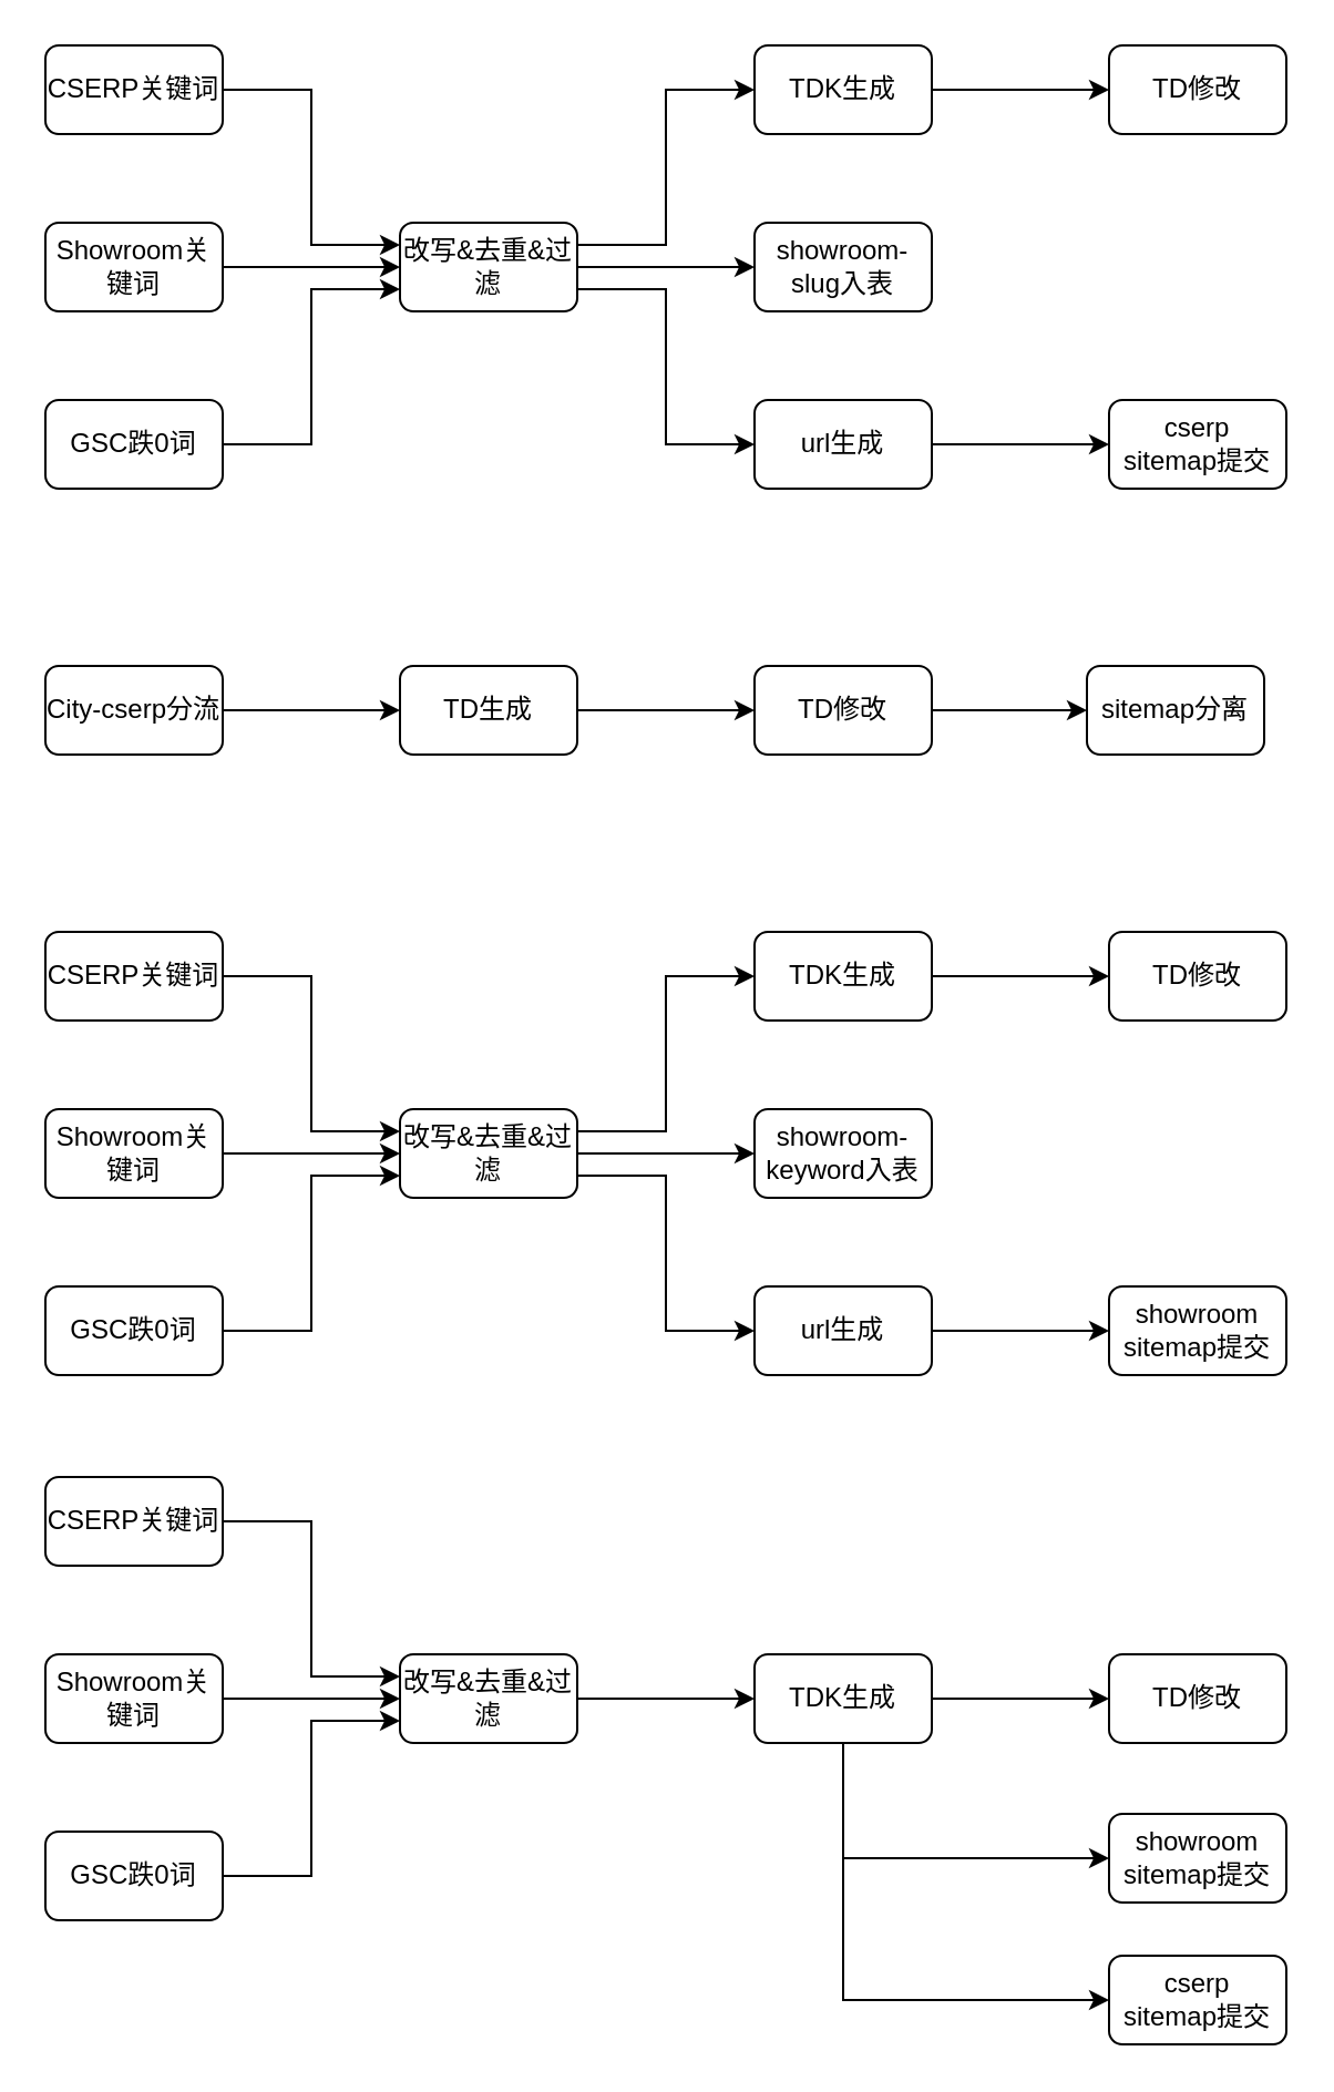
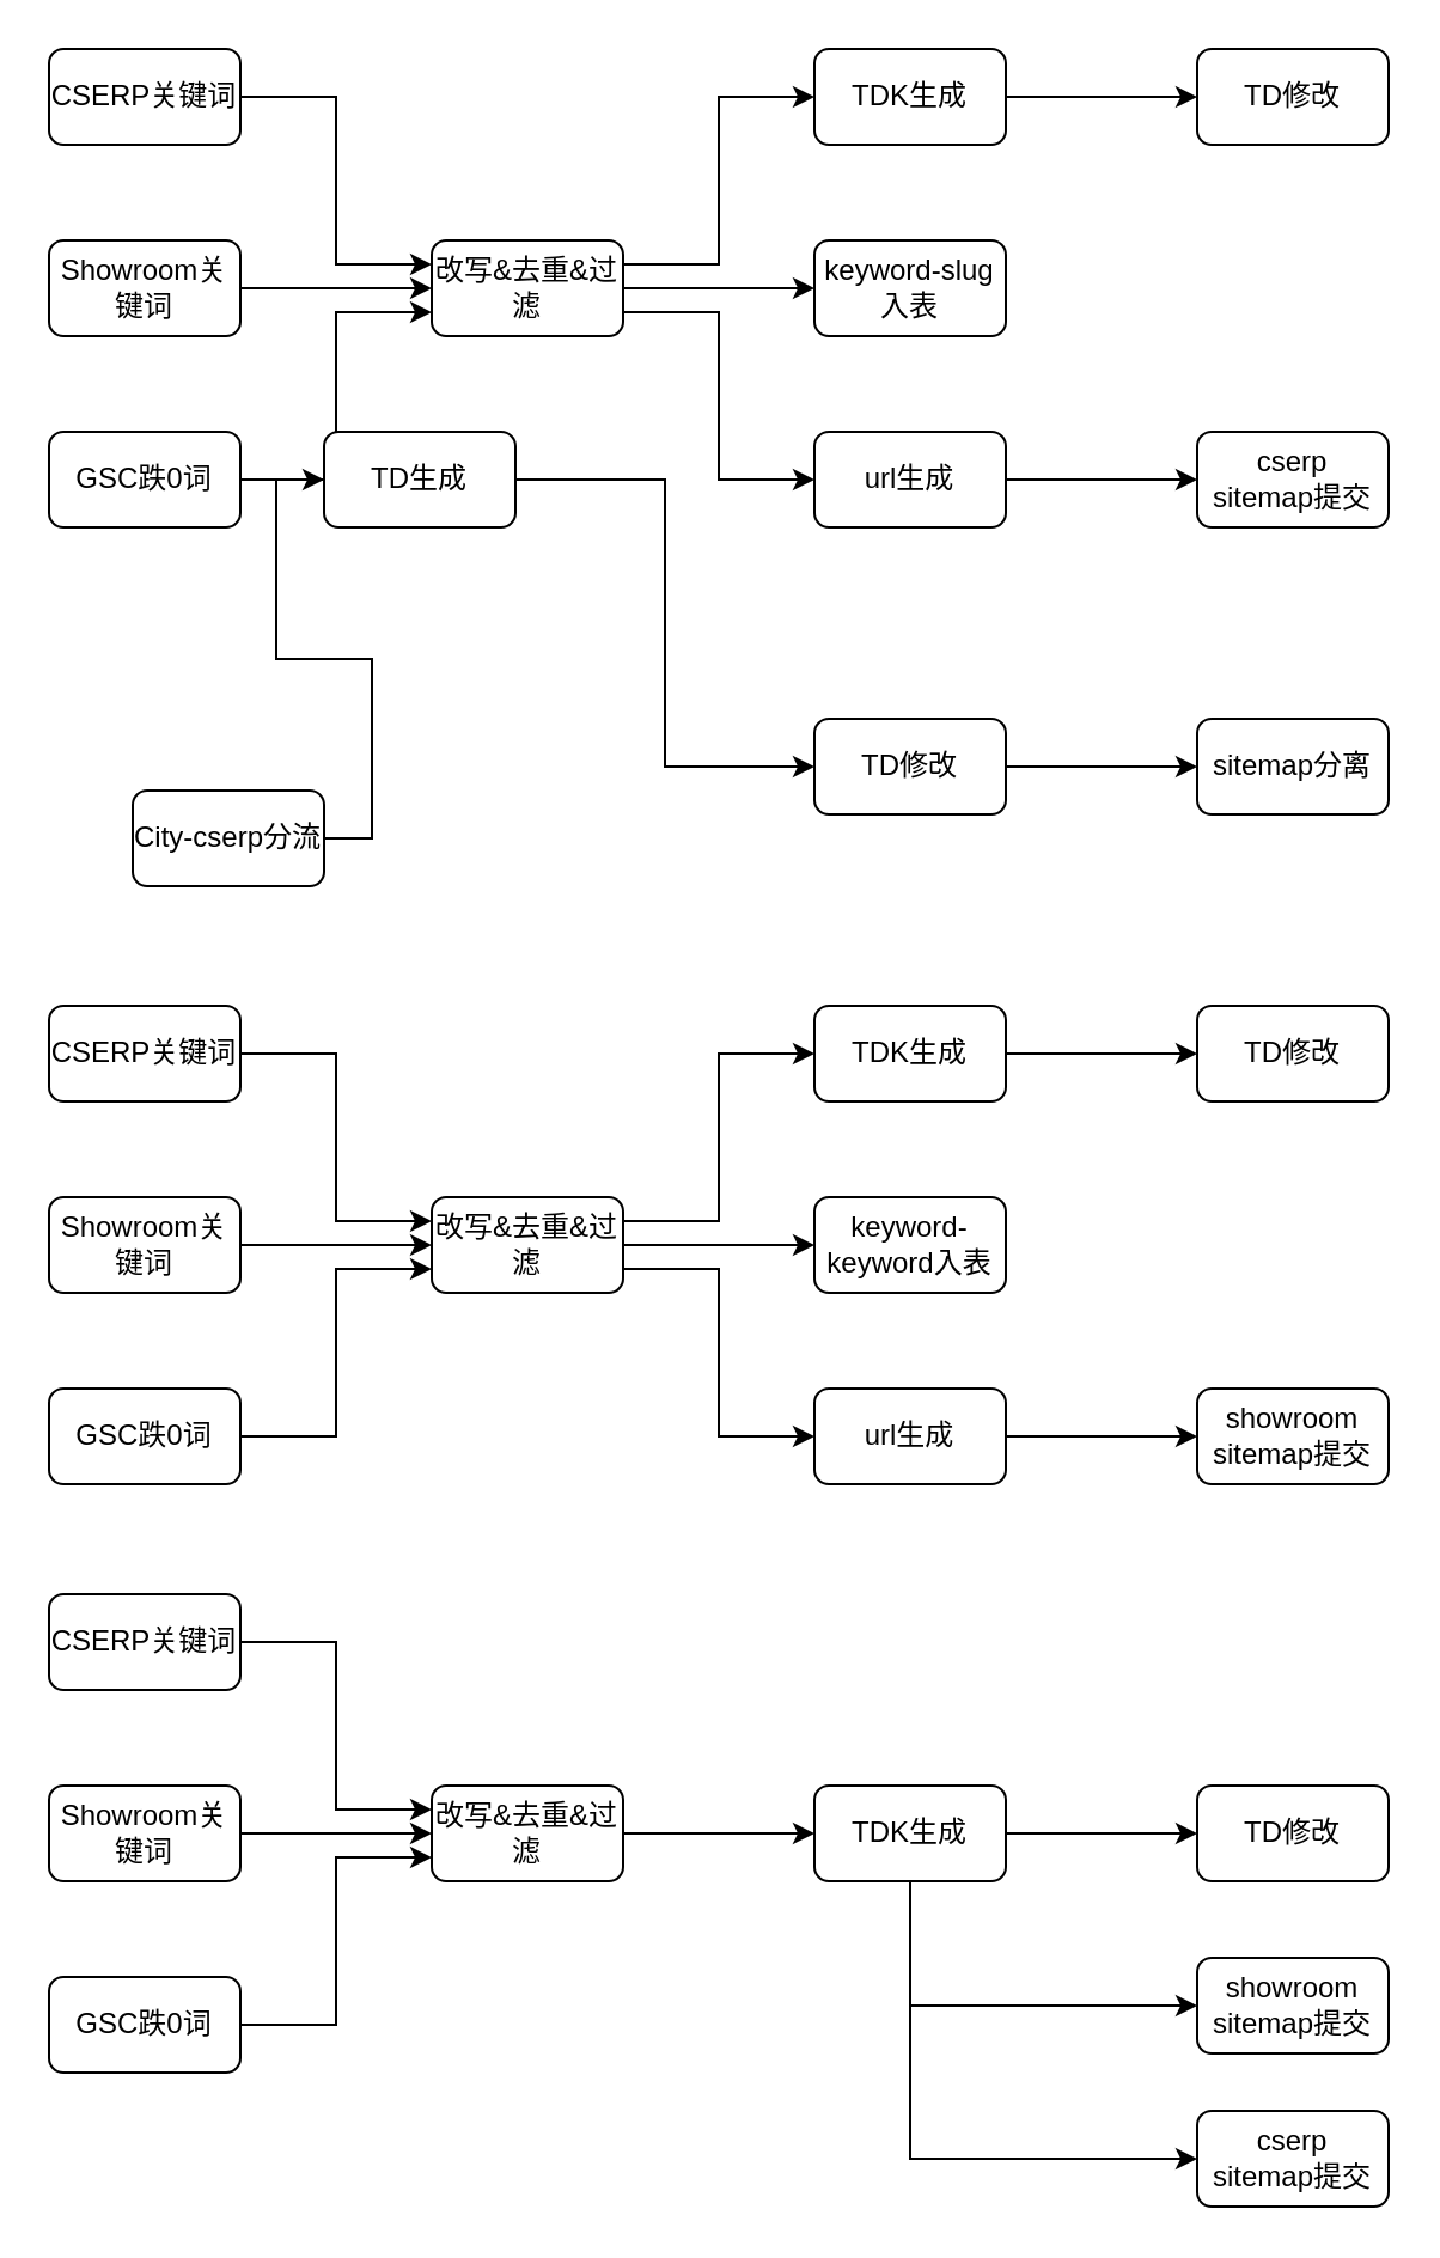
- <mxCell id="12" value="showroom-slug入表" style="rounded=1;whiteSpace=wrap;html=1;" vertex="1" parent="1"><mxGeometry x="340" y="100" width="80" height="40" as="geometry" /></mxCell>
+ <mxCell id="12" value="keyword-slug入表" style="rounded=1;whiteSpace=wrap;html=1;" vertex="1" parent="1"><mxGeometry x="340" y="100" width="80" height="40" as="geometry" /></mxCell>
- <mxCell id="17" value="City-cserp分流" style="rounded=1;whiteSpace=wrap;html=1;" vertex="1" parent="1"><mxGeometry x="20" y="300" width="80" height="40" as="geometry" /></mxCell>
+ <mxCell id="17" value="City-cserp分流" style="rounded=1;whiteSpace=wrap;html=1;" vertex="1" parent="1"><mxGeometry x="55" y="330" width="80" height="40" as="geometry" /></mxCell>
- <mxCell id="22" value="TD生成" style="rounded=1;whiteSpace=wrap;html=1;" vertex="1" parent="1"><mxGeometry x="180" y="300" width="80" height="40" as="geometry" /></mxCell>
+ <mxCell id="22" value="TD生成" style="rounded=1;whiteSpace=wrap;html=1;" vertex="1" parent="1"><mxGeometry x="135" y="180" width="80" height="40" as="geometry" /></mxCell>
- <mxCell id="25" value="sitemap分离" style="rounded=1;whiteSpace=wrap;html=1;" vertex="1" parent="1"><mxGeometry x="490" y="300" width="80" height="40" as="geometry" /></mxCell>
+ <mxCell id="25" value="sitemap分离" style="rounded=1;whiteSpace=wrap;html=1;" vertex="1" parent="1"><mxGeometry x="500" y="300" width="80" height="40" as="geometry" /></mxCell>
- <mxCell id="36" value="showroom-keyword入表" style="rounded=1;whiteSpace=wrap;html=1;" vertex="1" parent="1"><mxGeometry x="340" y="500" width="80" height="40" as="geometry" /></mxCell>
+ <mxCell id="36" value="keyword-keyword入表" style="rounded=1;whiteSpace=wrap;html=1;" vertex="1" parent="1"><mxGeometry x="340" y="500" width="80" height="40" as="geometry" /></mxCell>
